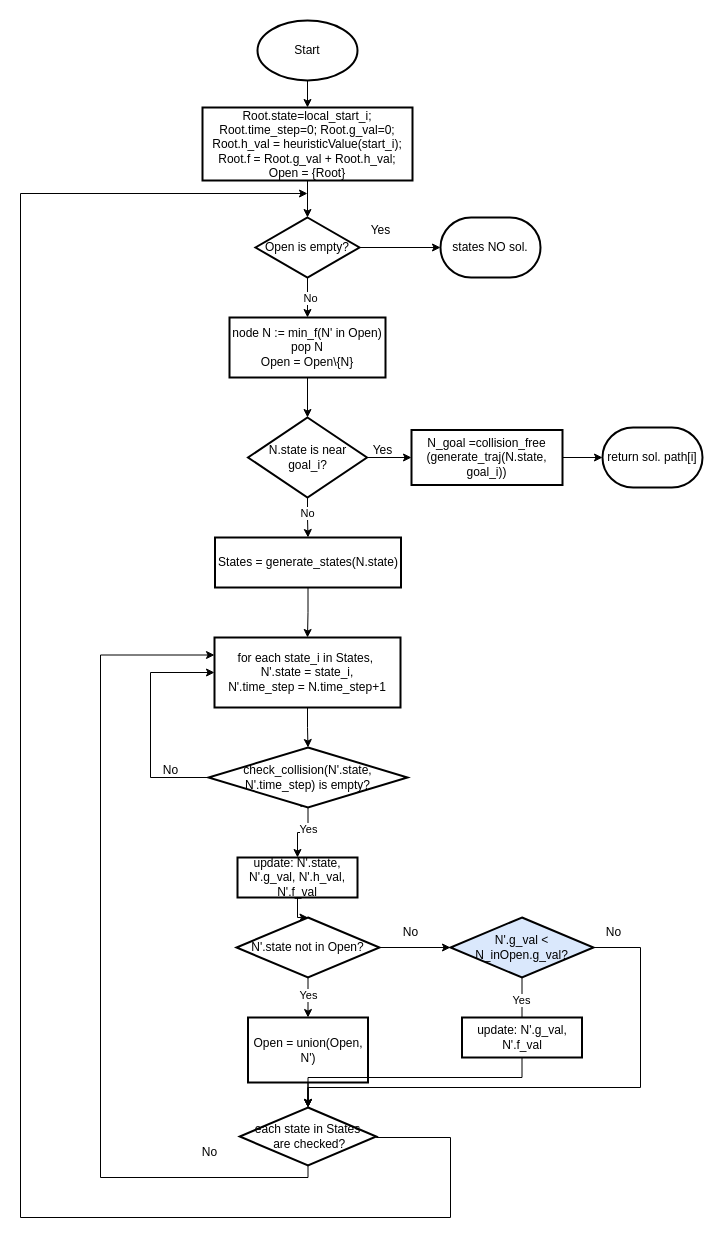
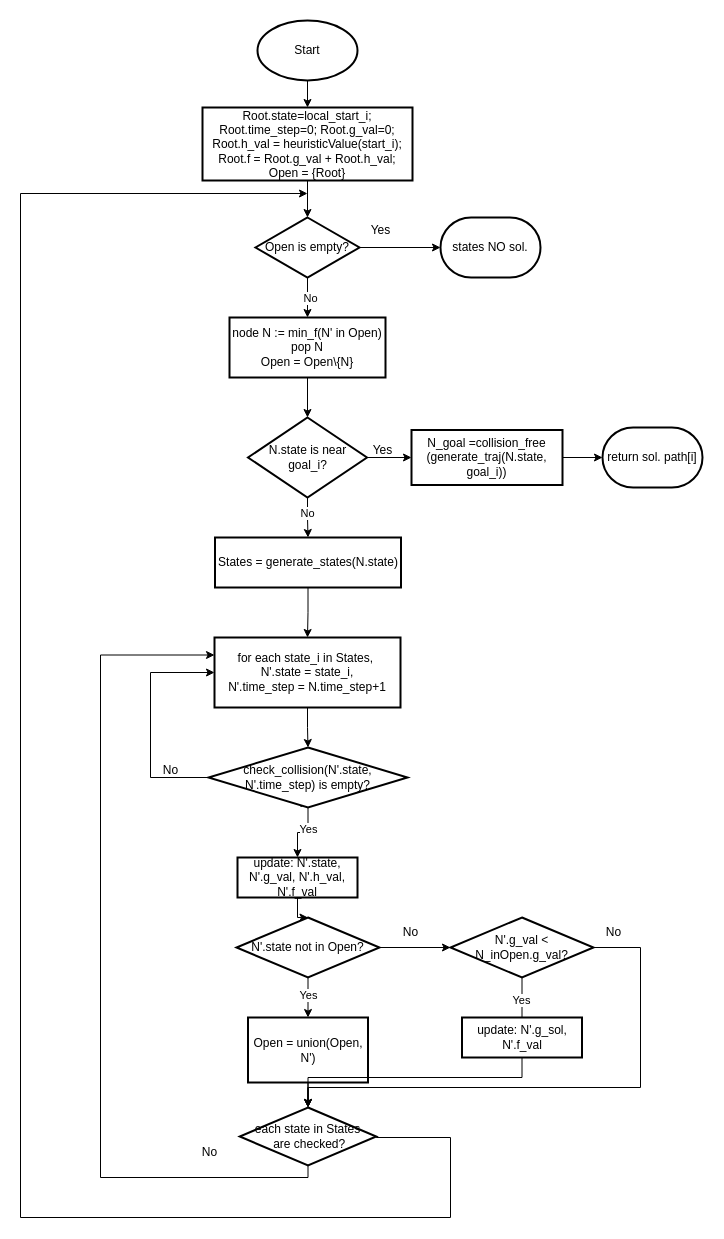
- <mxCell id="50" value="N'.g_val &amp;lt; N_inOpen.g_val?" style="rhombus;whiteSpace=wrap;html=1;strokeWidth=2;fillColor=#dae8fc;" vertex="1" parent="1"><mxGeometry x="450" y="917" width="143" height="60" as="geometry" /></mxCell>
+ <mxCell id="50" value="N'.g_val &amp;lt; N_inOpen.g_val?" style="rhombus;whiteSpace=wrap;html=1;strokeWidth=2;" vertex="1" parent="1"><mxGeometry x="450" y="917" width="143" height="60" as="geometry" /></mxCell>
- <mxCell id="46" value="update: N'.g_val, N'.f_val" style="whiteSpace=wrap;html=1;strokeWidth=2;" vertex="1" parent="1"><mxGeometry x="461.5" y="1017" width="120" height="40" as="geometry" /></mxCell>
+ <mxCell id="46" value="update: N'.g_sol, N'.f_val" style="whiteSpace=wrap;html=1;strokeWidth=2;" vertex="1" parent="1"><mxGeometry x="461.5" y="1017" width="120" height="40" as="geometry" /></mxCell>
